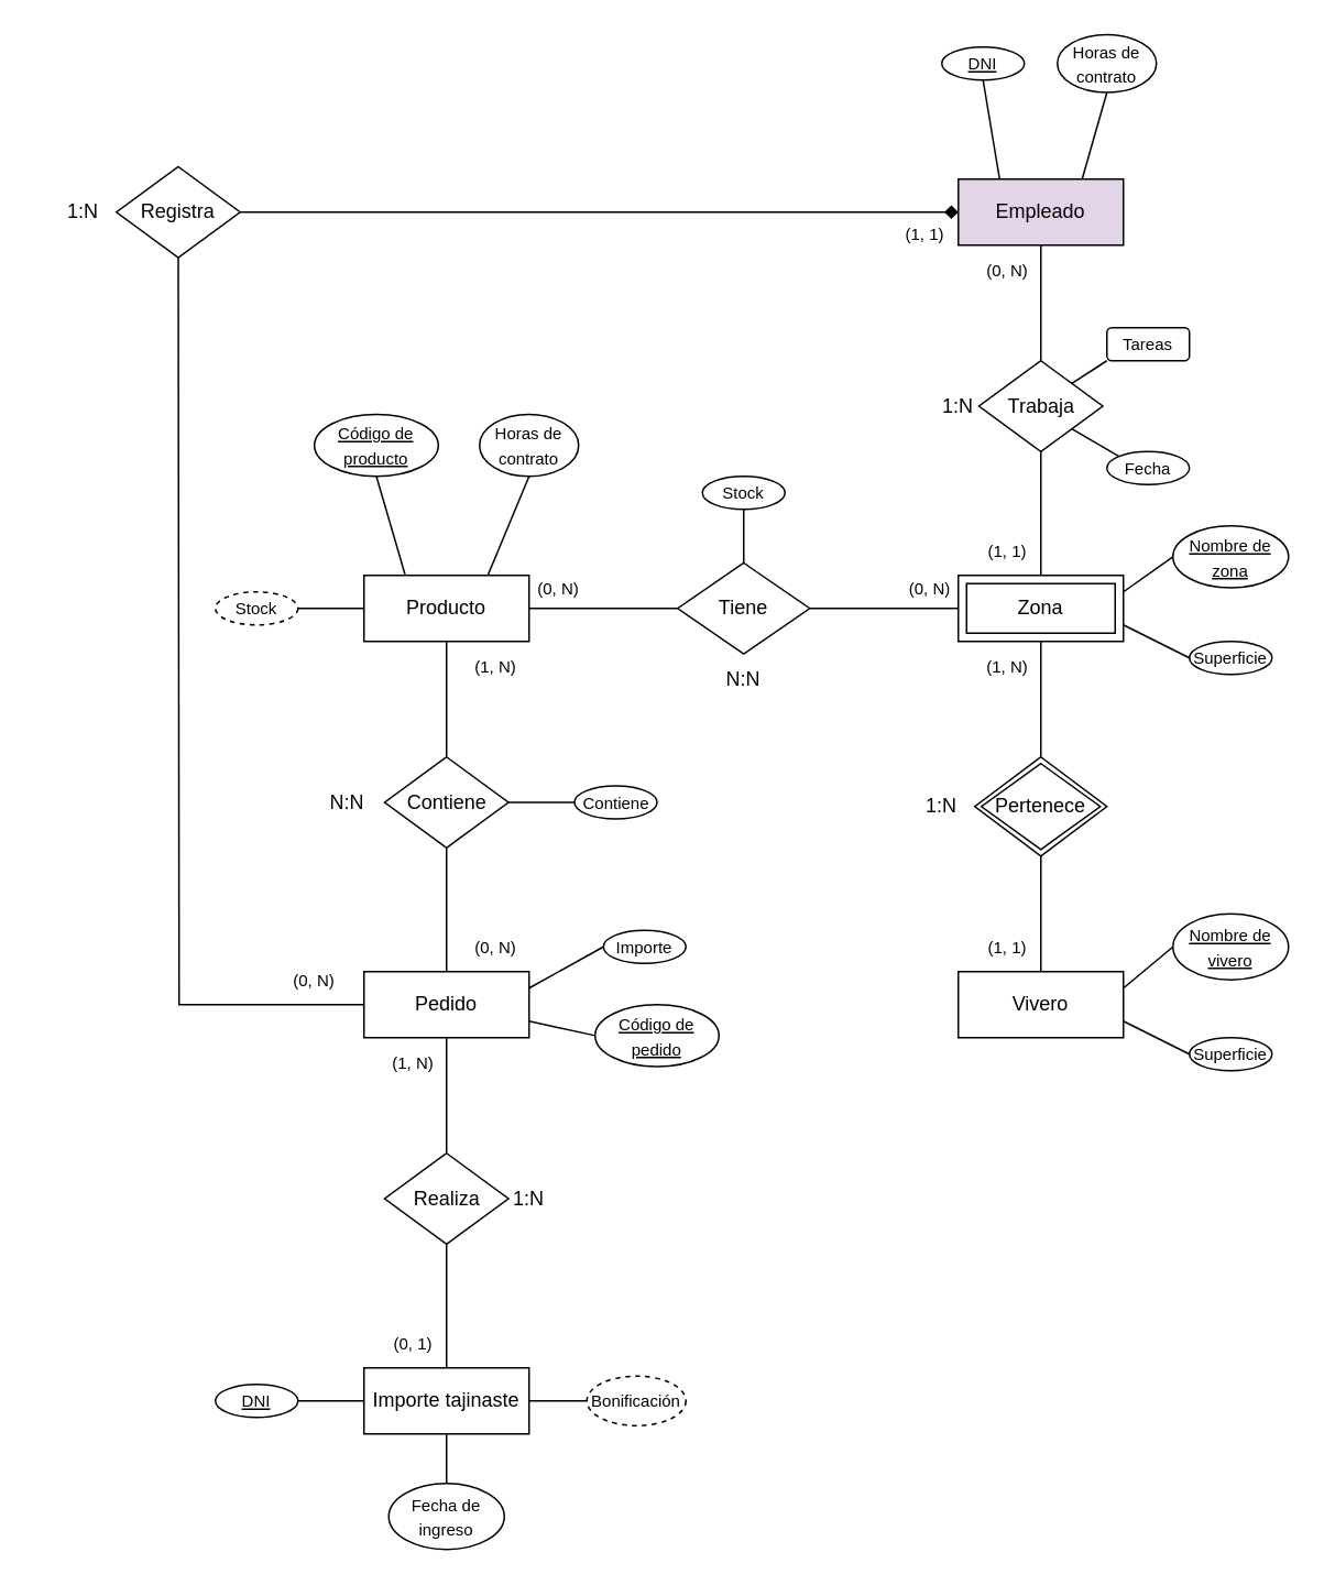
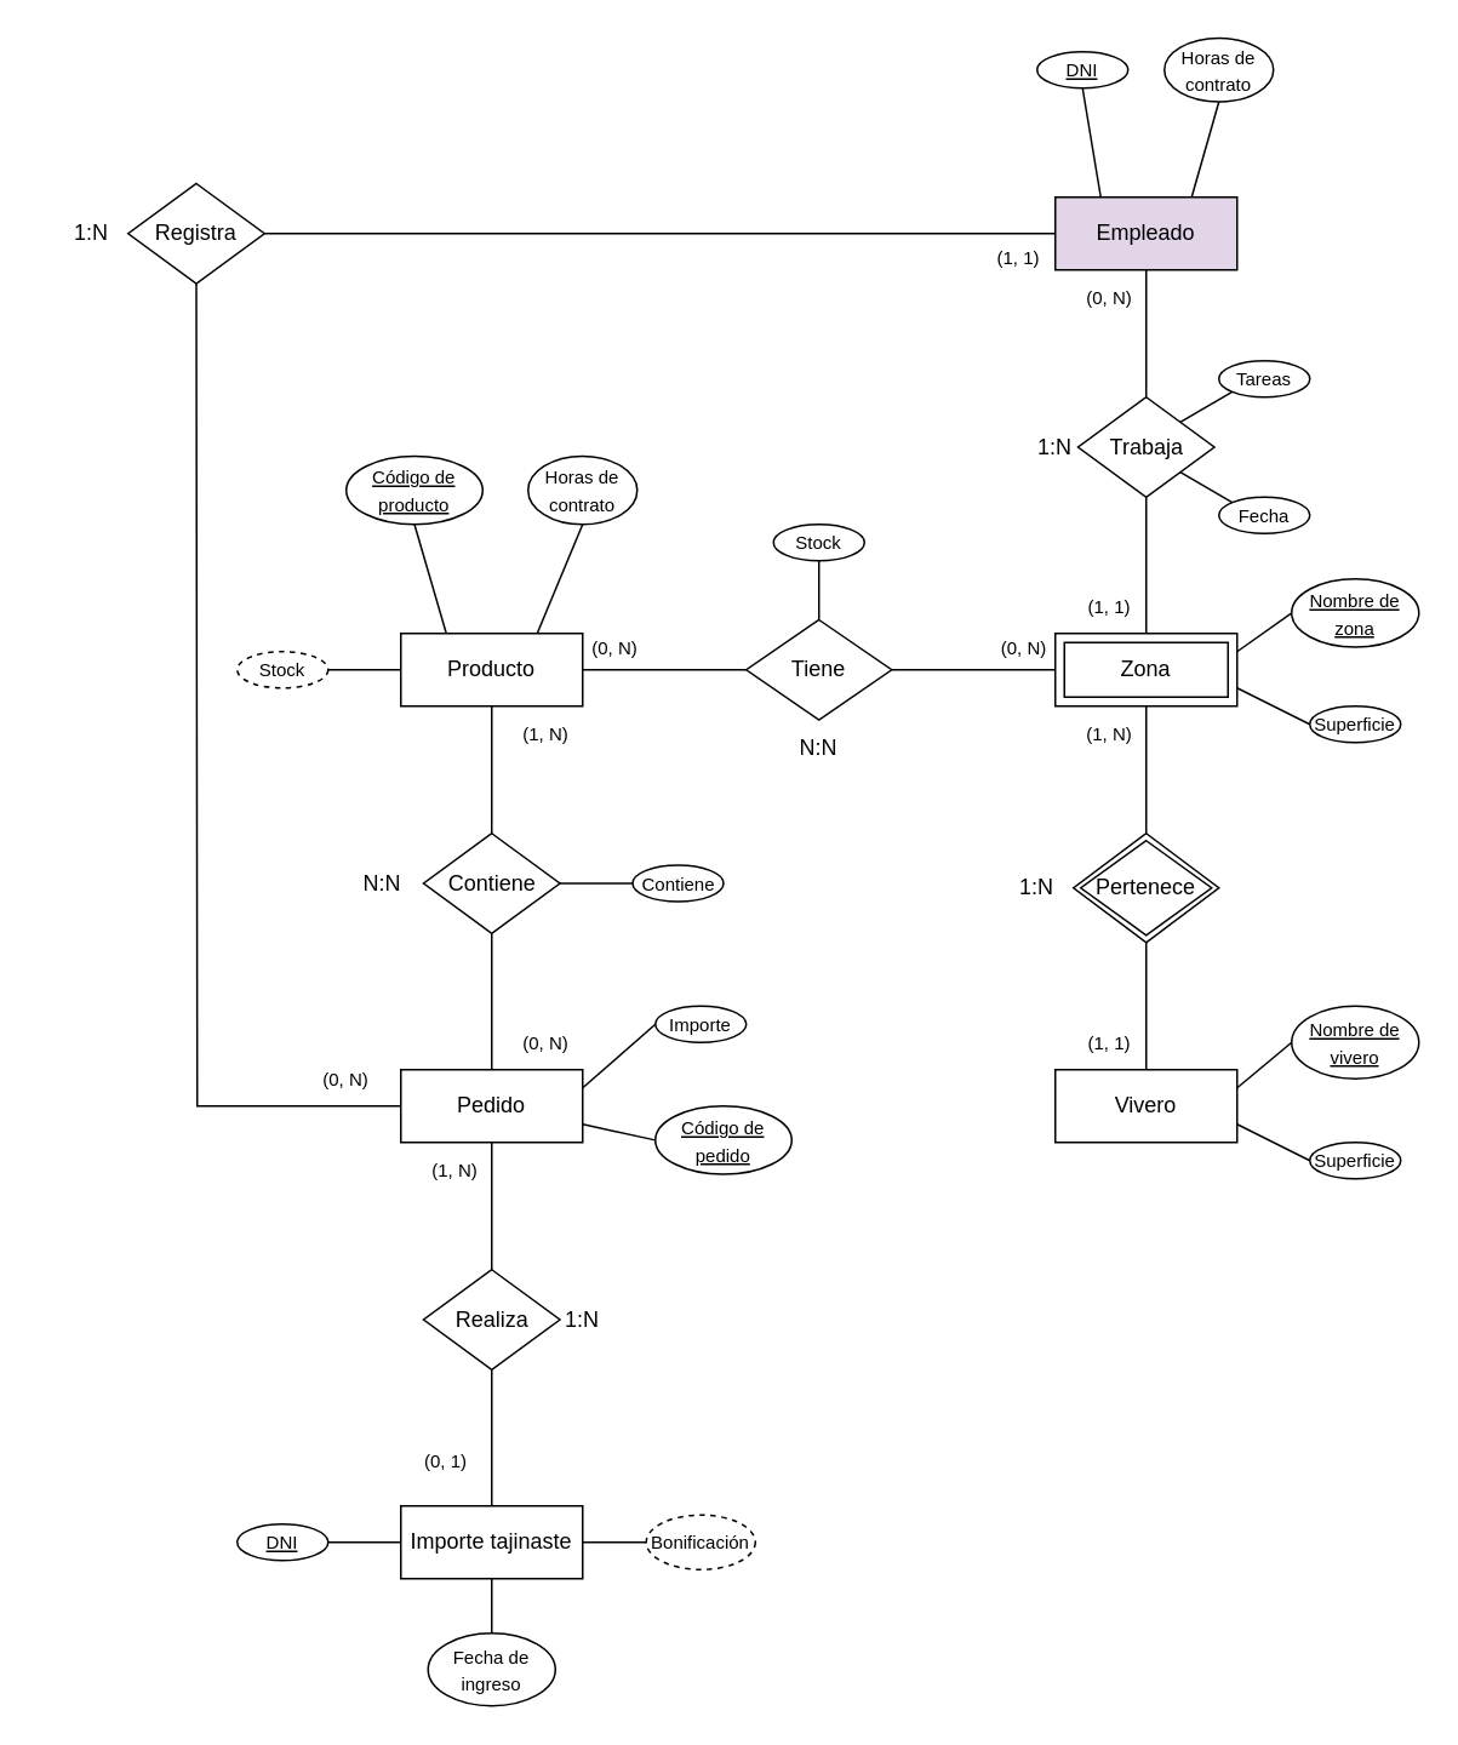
- <mxCell id="15" value="" style="endArrow=diamond;html=1;rounded=0;fontSize=10;entryX=0;entryY=0.5;entryDx=0;entryDy=0;exitX=1;exitY=0.5;exitDx=0;exitDy=0;" parent="1" source="10" target="3" edge="1"><mxGeometry width="50" height="50" relative="1" as="geometry"><mxPoint x="220" y="258" as="sourcePoint" /><mxPoint x="270" y="208" as="targetPoint" /></mxGeometry></mxCell>
+ <mxCell id="15" value="" style="endArrow=none;html=1;rounded=0;fontSize=10;entryX=0;entryY=0.5;entryDx=0;entryDy=0;exitX=1;exitY=0.5;exitDx=0;exitDy=0;" parent="1" source="10" target="3" edge="1"><mxGeometry width="50" height="50" relative="1" as="geometry"><mxPoint x="220" y="258" as="sourcePoint" /><mxPoint x="270" y="208" as="targetPoint" /></mxGeometry></mxCell>
- <mxCell id="40" value="&lt;font style=&quot;font-size: 10px&quot;&gt;Tareas&lt;/font&gt;" style="whiteSpace=wrap;html=1;align=center;rounded=1;" parent="1" vertex="1"><mxGeometry x="670" y="198" width="50" height="20" as="geometry" /></mxCell>
+ <mxCell id="40" value="&lt;font style=&quot;font-size: 10px&quot;&gt;Tareas&lt;/font&gt;" style="ellipse;whiteSpace=wrap;html=1;align=center;" parent="1" vertex="1"><mxGeometry x="670" y="198" width="50" height="20" as="geometry" /></mxCell>
- <mxCell id="60" value="&lt;font style=&quot;font-size: 10px&quot;&gt;Importe&lt;/font&gt;" style="ellipse;whiteSpace=wrap;html=1;align=center;" parent="1" vertex="1"><mxGeometry x="365" y="563" width="50" height="20" as="geometry" /></mxCell>
+ <mxCell id="60" value="&lt;font style=&quot;font-size: 10px&quot;&gt;Importe&lt;/font&gt;" style="ellipse;whiteSpace=wrap;html=1;align=center;" parent="1" vertex="1"><mxGeometry x="360" y="553" width="50" height="20" as="geometry" /></mxCell>
- <mxCell id="29" value="(0, 1)" style="text;html=1;strokeColor=none;fillColor=none;align=center;verticalAlign=middle;whiteSpace=wrap;rounded=0;fontSize=10;" parent="1" vertex="1"><mxGeometry x="220" y="798" width="60" height="30" as="geometry" /></mxCell>
+ <mxCell id="29" value="(0, 1)" style="text;html=1;strokeColor=none;fillColor=none;align=center;verticalAlign=middle;whiteSpace=wrap;rounded=0;fontSize=10;" parent="1" vertex="1"><mxGeometry x="215" y="788" width="60" height="30" as="geometry" /></mxCell>
